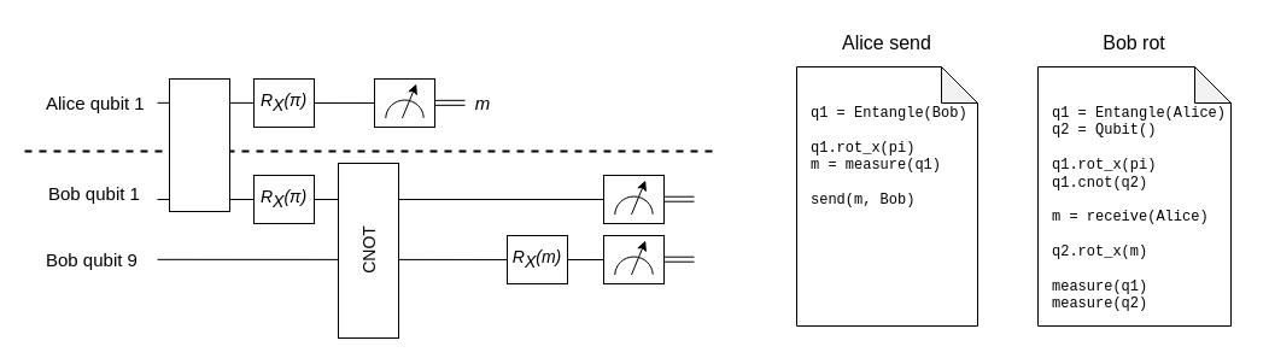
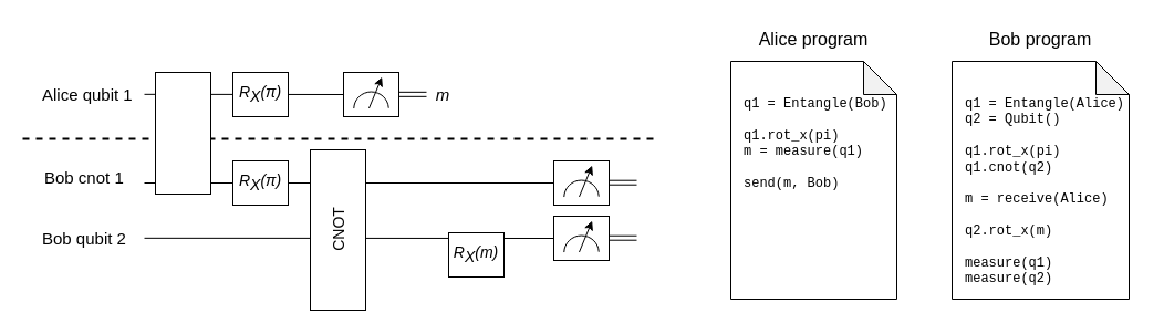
- <mxCell id="40" value="Alice send" style="text;html=1;strokeColor=none;fillColor=none;align=center;verticalAlign=middle;whiteSpace=wrap;rounded=0;fontSize=16;" vertex="1" parent="1"><mxGeometry x="675" y="20" width="120" height="30" as="geometry" /></mxCell>
+ <mxCell id="40" value="Alice program" style="text;html=1;strokeColor=none;fillColor=none;align=center;verticalAlign=middle;whiteSpace=wrap;rounded=0;fontSize=16;" vertex="1" parent="1"><mxGeometry x="675" y="20" width="120" height="30" as="geometry" /></mxCell>
- <mxCell id="41" value="Bob rot" style="text;html=1;strokeColor=none;fillColor=none;align=center;verticalAlign=middle;whiteSpace=wrap;rounded=0;fontSize=16;" vertex="1" parent="1"><mxGeometry x="880" y="20" width="120" height="30" as="geometry" /></mxCell>
+ <mxCell id="41" value="Bob program" style="text;html=1;strokeColor=none;fillColor=none;align=center;verticalAlign=middle;whiteSpace=wrap;rounded=0;fontSize=16;" vertex="1" parent="1"><mxGeometry x="880" y="20" width="120" height="30" as="geometry" /></mxCell>
- <mxCell id="8" value="Bob qubit 1" style="text;html=1;strokeColor=none;fillColor=none;align=left;verticalAlign=middle;whiteSpace=wrap;rounded=0;fontFamily=Helvetica;fontSize=15;spacing=0;shadow=0;" parent="1" vertex="1"><mxGeometry x="40" y="150" width="80" height="20" as="geometry" /></mxCell>
+ <mxCell id="8" value="Bob cnot 1" style="text;html=1;strokeColor=none;fillColor=none;align=left;verticalAlign=middle;whiteSpace=wrap;rounded=0;fontFamily=Helvetica;fontSize=15;spacing=0;shadow=0;" parent="1" vertex="1"><mxGeometry x="40" y="150" width="80" height="20" as="geometry" /></mxCell>
- <mxCell id="11" value="Bob qubit 9" style="text;html=1;strokeColor=none;fillColor=none;align=left;verticalAlign=middle;whiteSpace=wrap;rounded=0;fontFamily=Helvetica;fontSize=15;spacing=0;shadow=0;" parent="1" vertex="1"><mxGeometry x="37.5" y="205" width="80" height="20" as="geometry" /></mxCell>
+ <mxCell id="11" value="Bob qubit 2" style="text;html=1;strokeColor=none;fillColor=none;align=left;verticalAlign=middle;whiteSpace=wrap;rounded=0;fontFamily=Helvetica;fontSize=15;spacing=0;shadow=0;" parent="1" vertex="1"><mxGeometry x="37.5" y="205" width="80" height="20" as="geometry" /></mxCell>
- <mxCell id="22" value="&lt;i style=&quot;font-size: 14px;&quot;&gt;R&lt;sub style=&quot;font-size: 14px;&quot;&gt;X&lt;/sub&gt;(m)&lt;/i&gt;" style="rounded=0;whiteSpace=wrap;html=1;strokeWidth=1;fontFamily=Helvetica;fontSize=14;align=center;spacing=0;horizontal=1;shadow=0;" parent="1" vertex="1"><mxGeometry x="420" y="195" width="50" height="40" as="geometry" /></mxCell>
+ <mxCell id="22" value="&lt;i style=&quot;font-size: 14px;&quot;&gt;R&lt;sub style=&quot;font-size: 14px;&quot;&gt;X&lt;/sub&gt;(m)&lt;/i&gt;" style="rounded=0;whiteSpace=wrap;html=1;strokeWidth=1;fontFamily=Helvetica;fontSize=14;align=center;spacing=0;horizontal=1;shadow=0;" parent="1" vertex="1"><mxGeometry x="405" y="210" width="50" height="40" as="geometry" /></mxCell>
